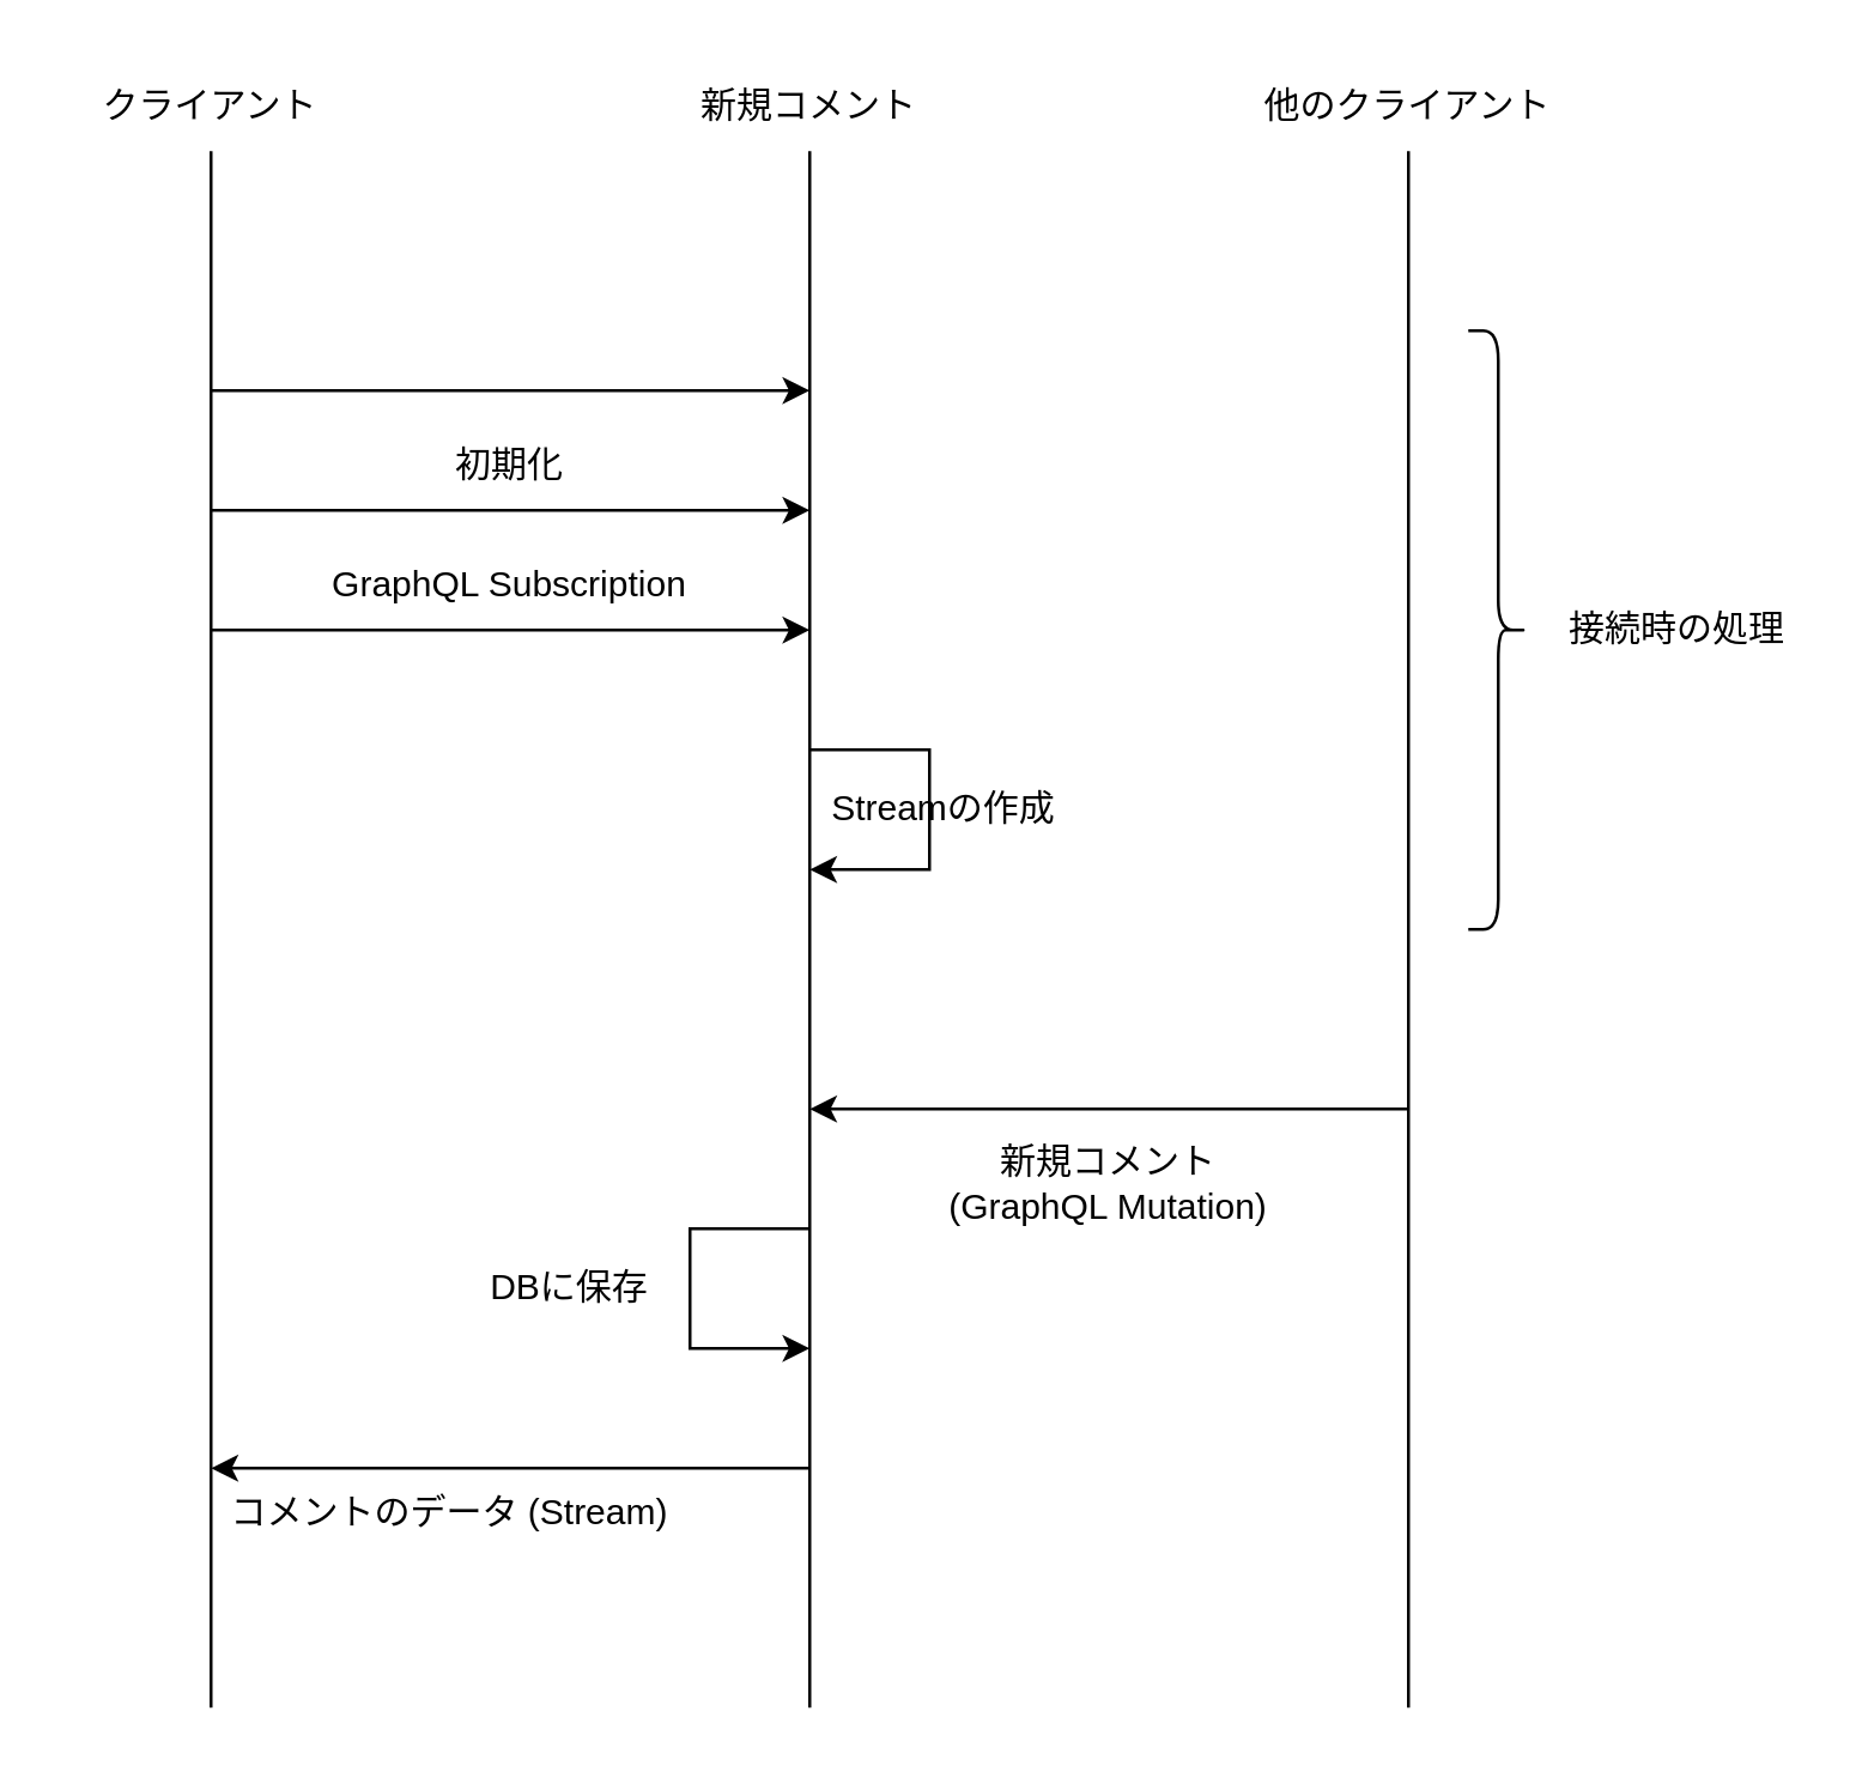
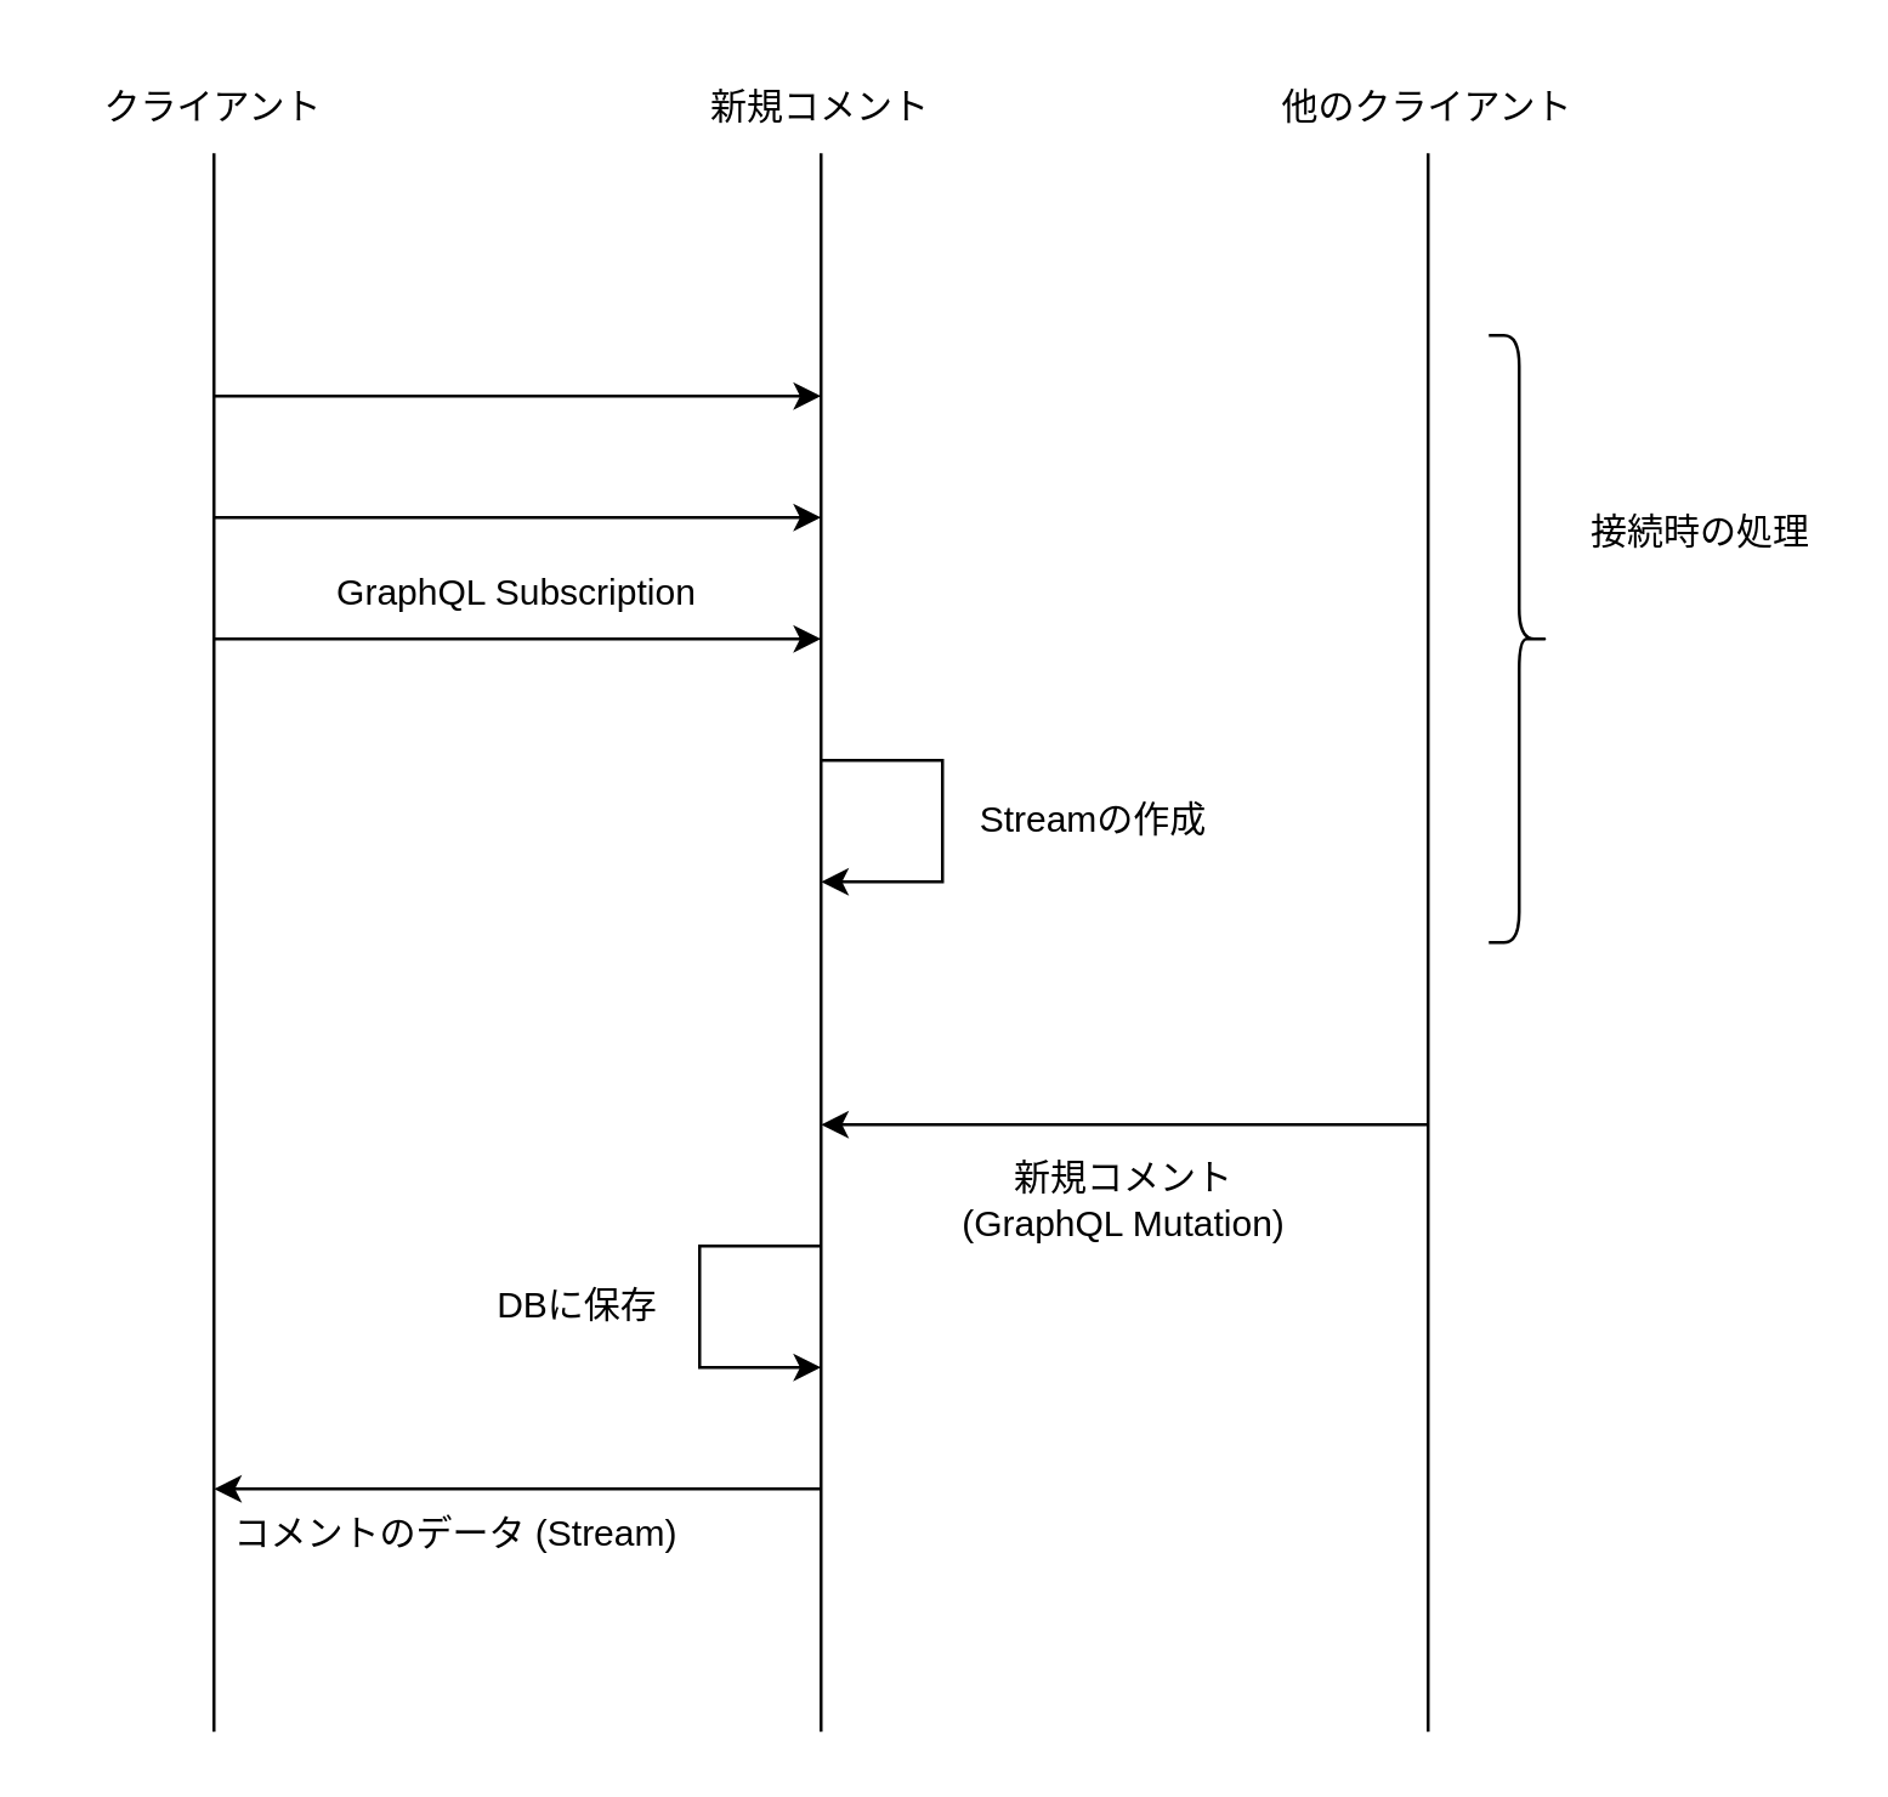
- <mxCell id="17" value="初期化" style="text;strokeColor=none;align=center;fillColor=none;html=1;verticalAlign=middle;whiteSpace=wrap;rounded=0;" vertex="1" parent="1"><mxGeometry x="120" y="140" width="100" height="30" as="geometry" /></mxCell>
- <mxCell id="22" value="接続時の処理" style="text;strokeColor=none;align=center;fillColor=none;html=1;verticalAlign=middle;whiteSpace=wrap;rounded=0;" vertex="1" parent="1"><mxGeometry x="520" y="190" width="80" height="40" as="geometry" /></mxCell>
+ <mxCell id="22" value="接続時の処理" style="text;strokeColor=none;align=center;fillColor=none;html=1;verticalAlign=middle;whiteSpace=wrap;rounded=0;" vertex="1" parent="1"><mxGeometry x="520" y="155" width="80" height="40" as="geometry" /></mxCell>
- <mxCell id="19" value="Streamの作成" style="text;strokeColor=none;align=center;fillColor=none;html=1;verticalAlign=middle;whiteSpace=wrap;rounded=0;" vertex="1" parent="1"><mxGeometry x="265" y="250" width="100" height="40" as="geometry" /></mxCell>
+ <mxCell id="19" value="Streamの作成" style="text;strokeColor=none;align=center;fillColor=none;html=1;verticalAlign=middle;whiteSpace=wrap;rounded=0;" vertex="1" parent="1"><mxGeometry x="310" y="250" width="100" height="40" as="geometry" /></mxCell>
